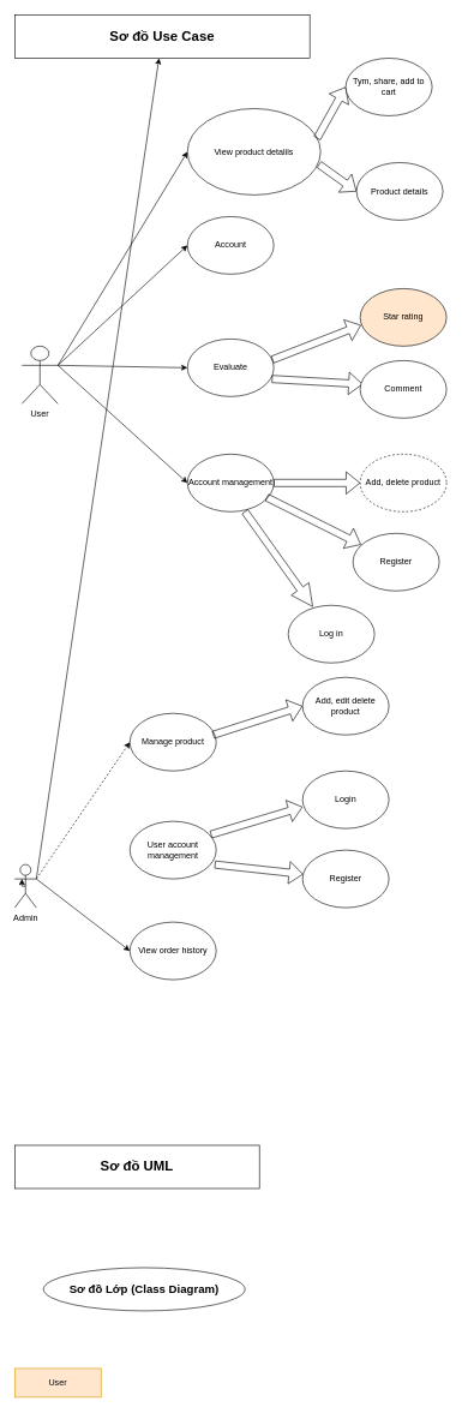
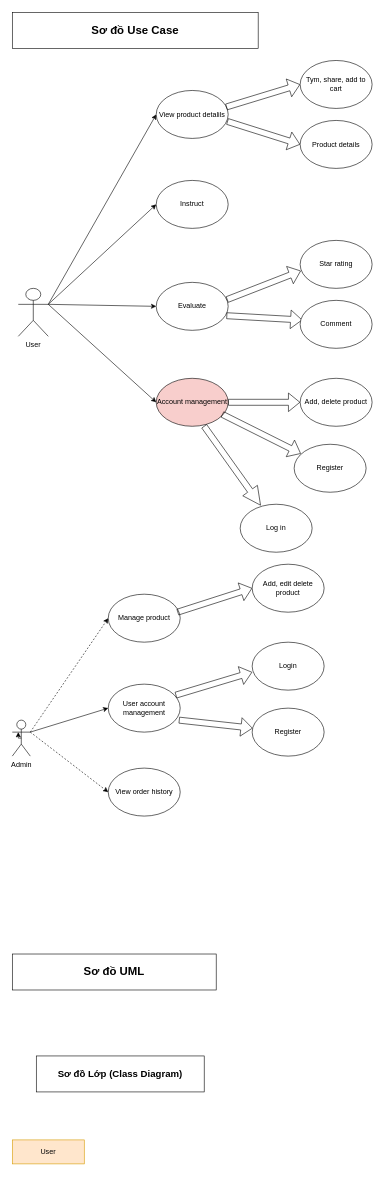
- <mxCell id="29" value="Tym, share, add to cart" style="ellipse;whiteSpace=wrap;html=1;" vertex="1" parent="1"><mxGeometry x="480" y="80" width="120" height="80" as="geometry" /></mxCell>
+ <mxCell id="29" value="Tym, share, add to cart" style="ellipse;whiteSpace=wrap;html=1;" vertex="1" parent="1"><mxGeometry x="500" y="100" width="120" height="80" as="geometry" /></mxCell>
- <mxCell id="17" value="View product detalils" style="ellipse;whiteSpace=wrap;html=1;" vertex="1" parent="1"><mxGeometry x="260" y="150" width="185" height="120" as="geometry" /></mxCell>
+ <mxCell id="17" value="View product detalils" style="ellipse;whiteSpace=wrap;html=1;" vertex="1" parent="1"><mxGeometry x="260" y="150" width="120" height="80" as="geometry" /></mxCell>
- <mxCell id="31" value="Product details" style="ellipse;whiteSpace=wrap;html=1;" vertex="1" parent="1"><mxGeometry x="495" y="225" width="120" height="80" as="geometry" /></mxCell>
+ <mxCell id="31" value="Product details" style="ellipse;whiteSpace=wrap;html=1;" vertex="1" parent="1"><mxGeometry x="500" y="200" width="120" height="80" as="geometry" /></mxCell>
- <mxCell id="33" value="Account" style="ellipse;whiteSpace=wrap;html=1;" vertex="1" parent="1"><mxGeometry x="260" y="300" width="120" height="80" as="geometry" /></mxCell>
+ <mxCell id="33" value="Instruct" style="ellipse;whiteSpace=wrap;html=1;" vertex="1" parent="1"><mxGeometry x="260" y="300" width="120" height="80" as="geometry" /></mxCell>
- <mxCell id="25" value="Star rating" style="ellipse;whiteSpace=wrap;html=1;fillColor=#ffe6cc;" vertex="1" parent="1"><mxGeometry x="500" y="400" width="120" height="80" as="geometry" /></mxCell>
+ <mxCell id="25" value="Star rating" style="ellipse;whiteSpace=wrap;html=1;" vertex="1" parent="1"><mxGeometry x="500" y="400" width="120" height="80" as="geometry" /></mxCell>
- <mxCell id="6" value="Account management" style="ellipse;whiteSpace=wrap;html=1;" vertex="1" parent="1"><mxGeometry x="260" y="630" width="120" height="80" as="geometry" /></mxCell>
+ <mxCell id="6" value="Account management" style="ellipse;whiteSpace=wrap;html=1;fillColor=#f8cecc;" vertex="1" parent="1"><mxGeometry x="260" y="630" width="120" height="80" as="geometry" /></mxCell>
- <mxCell id="23" value="Add, delete product" style="ellipse;whiteSpace=wrap;html=1;dashed=1;" vertex="1" parent="1"><mxGeometry x="500" y="630" width="120" height="80" as="geometry" /></mxCell>
+ <mxCell id="23" value="Add, delete product" style="ellipse;whiteSpace=wrap;html=1;" vertex="1" parent="1"><mxGeometry x="500" y="630" width="120" height="80" as="geometry" /></mxCell>
- <mxCell id="36" value="" style="endArrow=classic;html=1;rounded=0;exitX=1;exitY=0.333;exitDx=0;exitDy=0;exitPerimeter=0;" edge="1" parent="1" source="4" target="9"><mxGeometry width="50" height="50" relative="1" as="geometry"><mxPoint x="410" y="1180" as="sourcePoint" /><mxPoint x="180" y="1180" as="targetPoint" /></mxGeometry></mxCell>
+ <mxCell id="36" value="" style="endArrow=classic;html=1;rounded=0;exitX=1;exitY=0.333;exitDx=0;exitDy=0;exitPerimeter=0;entryX=0;entryY=0.5;entryDx=0;entryDy=0;" edge="1" parent="1" source="4" target="37"><mxGeometry width="50" height="50" relative="1" as="geometry"><mxPoint x="410" y="1180" as="sourcePoint" /><mxPoint x="180" y="1180" as="targetPoint" /></mxGeometry></mxCell>
- <mxCell id="42" value="" style="endArrow=classic;html=1;rounded=0;exitX=1;exitY=0.333;exitDx=0;exitDy=0;exitPerimeter=0;entryX=0;entryY=0.5;entryDx=0;entryDy=0;" edge="1" parent="1" source="4" target="43"><mxGeometry width="50" height="50" relative="1" as="geometry"><mxPoint x="410" y="1280" as="sourcePoint" /><mxPoint x="180" y="1310" as="targetPoint" /></mxGeometry></mxCell>
+ <mxCell id="42" value="" style="endArrow=classic;html=1;rounded=0;exitX=1;exitY=0.333;exitDx=0;exitDy=0;exitPerimeter=0;entryX=0;entryY=0.5;entryDx=0;entryDy=0;dashed=1;" edge="1" parent="1" source="4" target="43"><mxGeometry width="50" height="50" relative="1" as="geometry"><mxPoint x="410" y="1280" as="sourcePoint" /><mxPoint x="180" y="1310" as="targetPoint" /></mxGeometry></mxCell>
- <mxCell id="11" value="Sơ đồ Lớp (Class Diagram)" style="ellipse;whiteSpace=wrap;html=1;fontStyle=1;fontSize=16;" vertex="1" parent="1"><mxGeometry x="60" y="1760" width="280" height="60" as="geometry" /></mxCell>
+ <mxCell id="11" value="Sơ đồ Lớp (Class Diagram)" style="rounded=0;whiteSpace=wrap;html=1;fontStyle=1;fontSize=16;" vertex="1" parent="1"><mxGeometry x="60" y="1760" width="280" height="60" as="geometry" /></mxCell>
